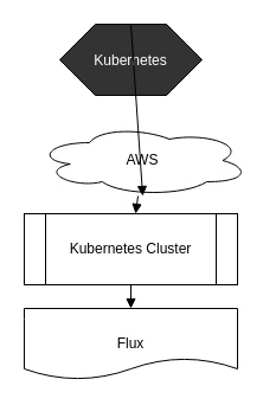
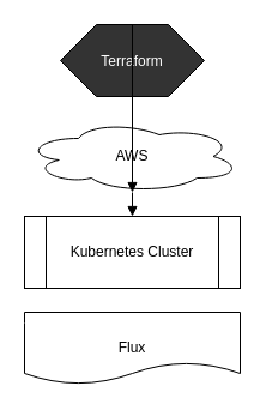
- <mxCell id="2" value="Kubernetes" style="shape=hexagon;fillColor=#333333;fontColor=#ffffff" parent="1" vertex="1"><mxGeometry x="50" y="20" width="120" height="60" as="geometry" /></mxCell>
+ <mxCell id="2" value="Terraform" style="shape=hexagon;fillColor=#333333;fontColor=#ffffff" parent="1" vertex="1"><mxGeometry x="50" y="20" width="120" height="60" as="geometry" /></mxCell>
- <mxCell id="3" value="AWS" style="shape=cloud;whiteSpace=wrap;html=1;" parent="1" vertex="1"><mxGeometry x="30" y="105" width="180" height="60" as="geometry" /></mxCell>
+ <mxCell id="3" value="AWS" style="shape=cloud;whiteSpace=wrap;html=1;" parent="1" vertex="1"><mxGeometry x="20" y="100" width="180" height="60" as="geometry" /></mxCell>
- <mxCell id="8" style="endArrow=block;html=1;" parent="1" source="4" target="5" edge="1"><mxGeometry relative="1" as="geometry" /></mxCell>
